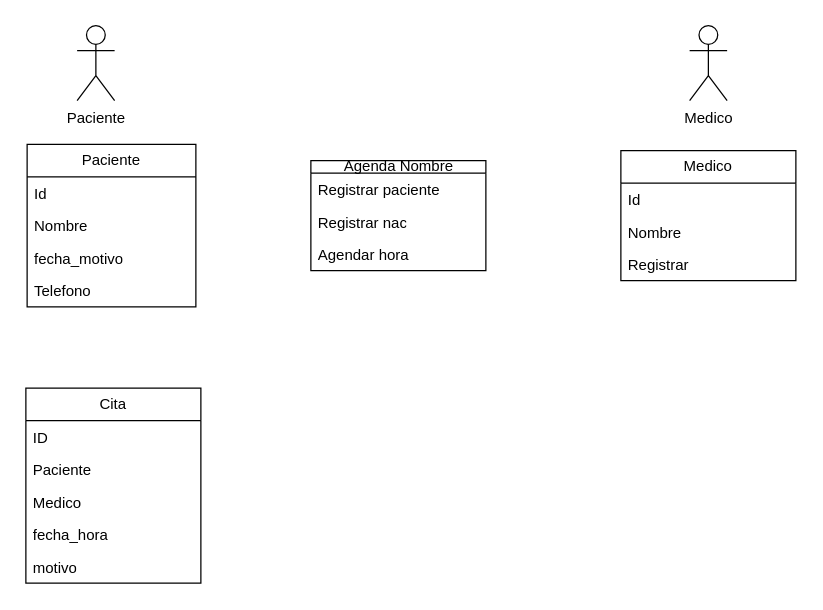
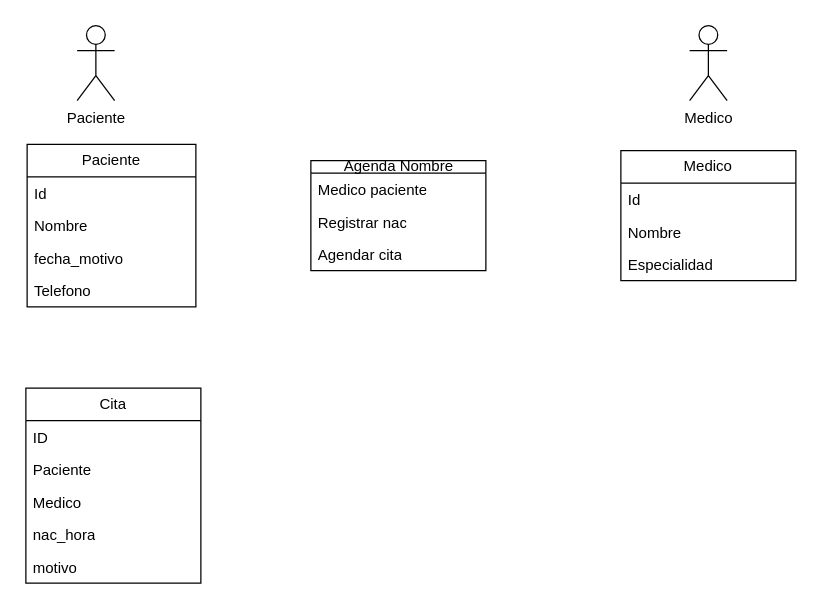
- <mxCell id="20" value="Registrar paciente" style="text;strokeColor=none;fillColor=none;align=left;verticalAlign=top;spacingLeft=4;spacingRight=4;overflow=hidden;rotatable=0;points=[[0,0.5],[1,0.5]];portConstraint=eastwest;whiteSpace=wrap;html=1;" vertex="1" parent="19"><mxGeometry y="10" width="140" height="26" as="geometry" /></mxCell>
+ <mxCell id="20" value="Medico paciente" style="text;strokeColor=none;fillColor=none;align=left;verticalAlign=top;spacingLeft=4;spacingRight=4;overflow=hidden;rotatable=0;points=[[0,0.5],[1,0.5]];portConstraint=eastwest;whiteSpace=wrap;html=1;" vertex="1" parent="19"><mxGeometry y="10" width="140" height="26" as="geometry" /></mxCell>
- <mxCell id="22" value="Agendar hora" style="text;strokeColor=none;fillColor=none;align=left;verticalAlign=top;spacingLeft=4;spacingRight=4;overflow=hidden;rotatable=0;points=[[0,0.5],[1,0.5]];portConstraint=eastwest;whiteSpace=wrap;html=1;" vertex="1" parent="19"><mxGeometry y="62" width="140" height="26" as="geometry" /></mxCell>
+ <mxCell id="22" value="Agendar cita" style="text;strokeColor=none;fillColor=none;align=left;verticalAlign=top;spacingLeft=4;spacingRight=4;overflow=hidden;rotatable=0;points=[[0,0.5],[1,0.5]];portConstraint=eastwest;whiteSpace=wrap;html=1;" vertex="1" parent="19"><mxGeometry y="62" width="140" height="26" as="geometry" /></mxCell>
- <mxCell id="12" value="Registrar" style="text;strokeColor=none;fillColor=none;align=left;verticalAlign=top;spacingLeft=4;spacingRight=4;overflow=hidden;rotatable=0;points=[[0,0.5],[1,0.5]];portConstraint=eastwest;whiteSpace=wrap;html=1;" vertex="1" parent="9"><mxGeometry y="78" width="140" height="26" as="geometry" /></mxCell>
+ <mxCell id="12" value="Especialidad" style="text;strokeColor=none;fillColor=none;align=left;verticalAlign=top;spacingLeft=4;spacingRight=4;overflow=hidden;rotatable=0;points=[[0,0.5],[1,0.5]];portConstraint=eastwest;whiteSpace=wrap;html=1;" vertex="1" parent="9"><mxGeometry y="78" width="140" height="26" as="geometry" /></mxCell>
- <mxCell id="17" value="fecha_hora" style="text;strokeColor=none;fillColor=none;align=left;verticalAlign=top;spacingLeft=4;spacingRight=4;overflow=hidden;rotatable=0;points=[[0,0.5],[1,0.5]];portConstraint=eastwest;whiteSpace=wrap;html=1;" vertex="1" parent="13"><mxGeometry y="104" width="140" height="26" as="geometry" /></mxCell>
+ <mxCell id="17" value="nac_hora" style="text;strokeColor=none;fillColor=none;align=left;verticalAlign=top;spacingLeft=4;spacingRight=4;overflow=hidden;rotatable=0;points=[[0,0.5],[1,0.5]];portConstraint=eastwest;whiteSpace=wrap;html=1;" vertex="1" parent="13"><mxGeometry y="104" width="140" height="26" as="geometry" /></mxCell>
